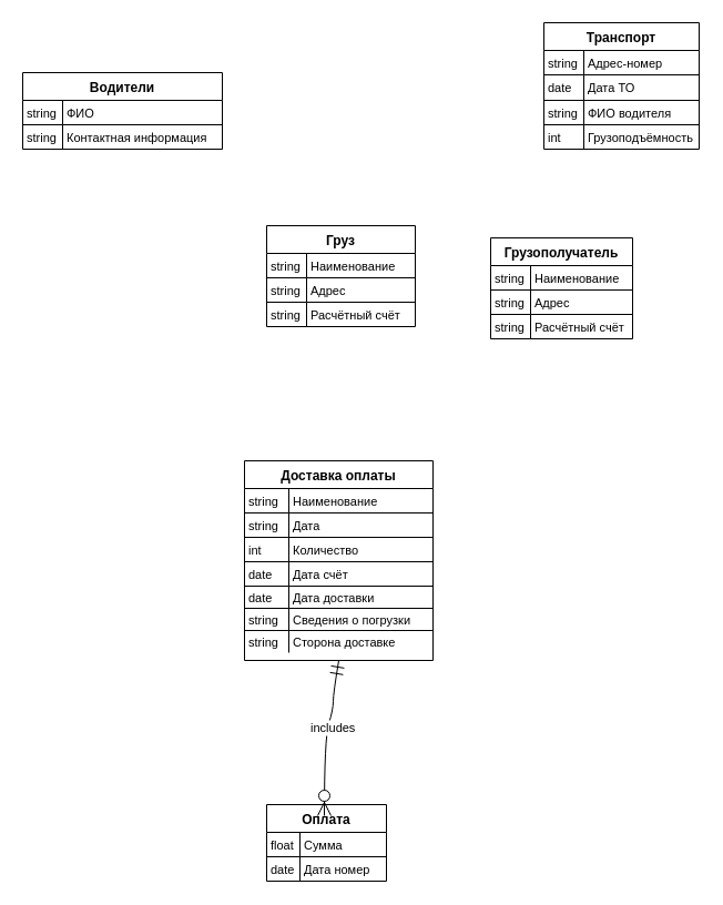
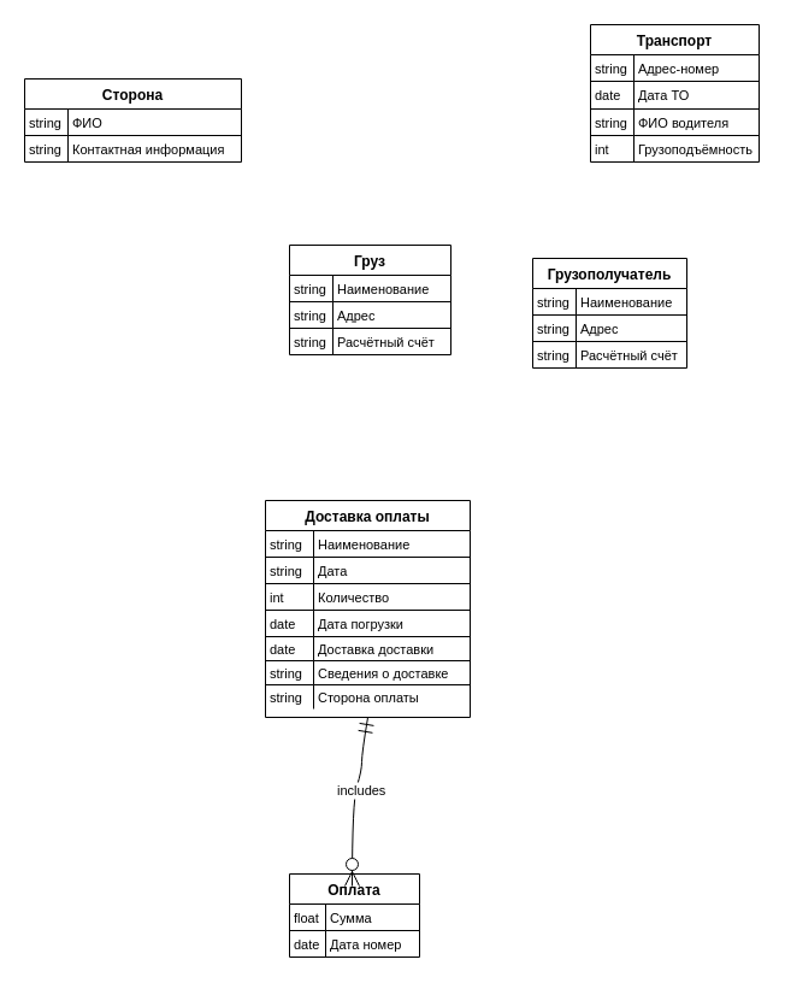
- <mxCell id="15" value="Водители" style="shape=table;startSize=25;container=1;collapsible=0;childLayout=tableLayout;fixedRows=1;rowLines=1;fontStyle=1;align=center;resizeLast=1;" vertex="1" parent="1"><mxGeometry x="20" y="65" width="180" height="69" as="geometry" /></mxCell>
+ <mxCell id="15" value="Сторона" style="shape=table;startSize=25;container=1;collapsible=0;childLayout=tableLayout;fixedRows=1;rowLines=1;fontStyle=1;align=center;resizeLast=1;" vertex="1" parent="1"><mxGeometry x="20" y="65" width="180" height="69" as="geometry" /></mxCell>
- <mxCell id="54" value="Дата счёт" style="shape=partialRectangle;connectable=0;fillColor=none;top=0;left=0;bottom=0;right=0;align=left;spacingLeft=2;overflow=hidden;fontSize=11;" vertex="1" parent="52"><mxGeometry x="40" width="130" height="22" as="geometry"><mxRectangle width="130" height="22" as="alternateBounds" /></mxGeometry></mxCell>
+ <mxCell id="54" value="Дата погрузки" style="shape=partialRectangle;connectable=0;fillColor=none;top=0;left=0;bottom=0;right=0;align=left;spacingLeft=2;overflow=hidden;fontSize=11;" vertex="1" parent="52"><mxGeometry x="40" width="130" height="22" as="geometry"><mxRectangle width="130" height="22" as="alternateBounds" /></mxGeometry></mxCell>
- <mxCell id="57" value="Дата доставки" style="shape=partialRectangle;connectable=0;fillColor=none;top=0;left=0;bottom=0;right=0;align=left;spacingLeft=2;overflow=hidden;fontSize=11;" vertex="1" parent="55"><mxGeometry x="40" width="130" height="20" as="geometry"><mxRectangle width="130" height="20" as="alternateBounds" /></mxGeometry></mxCell>
+ <mxCell id="57" value="Доставка доставки" style="shape=partialRectangle;connectable=0;fillColor=none;top=0;left=0;bottom=0;right=0;align=left;spacingLeft=2;overflow=hidden;fontSize=11;" vertex="1" parent="55"><mxGeometry x="40" width="130" height="20" as="geometry"><mxRectangle width="130" height="20" as="alternateBounds" /></mxGeometry></mxCell>
- <mxCell id="60" value="Сведения о погрузки" style="shape=partialRectangle;connectable=0;fillColor=none;top=0;left=0;bottom=0;right=0;align=left;spacingLeft=2;overflow=hidden;fontSize=11;" vertex="1" parent="58"><mxGeometry x="40" width="130" height="20" as="geometry"><mxRectangle width="130" height="20" as="alternateBounds" /></mxGeometry></mxCell>
+ <mxCell id="60" value="Сведения о доставке" style="shape=partialRectangle;connectable=0;fillColor=none;top=0;left=0;bottom=0;right=0;align=left;spacingLeft=2;overflow=hidden;fontSize=11;" vertex="1" parent="58"><mxGeometry x="40" width="130" height="20" as="geometry"><mxRectangle width="130" height="20" as="alternateBounds" /></mxGeometry></mxCell>
- <mxCell id="63" value="Сторона доставке" style="shape=partialRectangle;connectable=0;fillColor=none;top=0;left=0;bottom=0;right=0;align=left;spacingLeft=2;overflow=hidden;fontSize=11;" vertex="1" parent="61"><mxGeometry x="40" width="130" height="20" as="geometry"><mxRectangle width="130" height="20" as="alternateBounds" /></mxGeometry></mxCell>
+ <mxCell id="63" value="Сторона оплаты" style="shape=partialRectangle;connectable=0;fillColor=none;top=0;left=0;bottom=0;right=0;align=left;spacingLeft=2;overflow=hidden;fontSize=11;" vertex="1" parent="61"><mxGeometry x="40" width="130" height="20" as="geometry"><mxRectangle width="130" height="20" as="alternateBounds" /></mxGeometry></mxCell>
